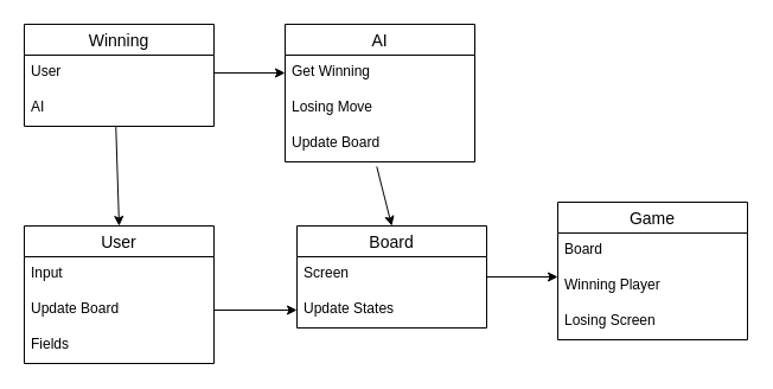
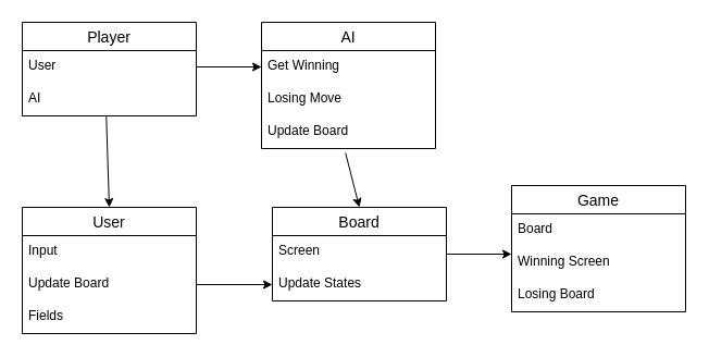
- <mxCell id="2" value="Winning" style="swimlane;fontStyle=0;childLayout=stackLayout;horizontal=1;startSize=26;horizontalStack=0;resizeParent=1;resizeParentMax=0;resizeLast=0;collapsible=1;marginBottom=0;align=center;fontSize=14;" vertex="1" parent="1"><mxGeometry x="20" y="20" width="160" height="86" as="geometry" /></mxCell>
+ <mxCell id="2" value="Player" style="swimlane;fontStyle=0;childLayout=stackLayout;horizontal=1;startSize=26;horizontalStack=0;resizeParent=1;resizeParentMax=0;resizeLast=0;collapsible=1;marginBottom=0;align=center;fontSize=14;" vertex="1" parent="1"><mxGeometry x="20" y="20" width="160" height="86" as="geometry" /></mxCell>
- <mxCell id="19" value="Winning Player" style="text;strokeColor=none;fillColor=none;spacingLeft=4;spacingRight=4;overflow=hidden;rotatable=0;points=[[0,0.5],[1,0.5]];portConstraint=eastwest;fontSize=12;" vertex="1" parent="17"><mxGeometry y="56" width="160" height="30" as="geometry" /></mxCell>
+ <mxCell id="19" value="Winning Screen" style="text;strokeColor=none;fillColor=none;spacingLeft=4;spacingRight=4;overflow=hidden;rotatable=0;points=[[0,0.5],[1,0.5]];portConstraint=eastwest;fontSize=12;" vertex="1" parent="17"><mxGeometry y="56" width="160" height="30" as="geometry" /></mxCell>
- <mxCell id="20" value="Losing Screen" style="text;strokeColor=none;fillColor=none;spacingLeft=4;spacingRight=4;overflow=hidden;rotatable=0;points=[[0,0.5],[1,0.5]];portConstraint=eastwest;fontSize=12;" vertex="1" parent="17"><mxGeometry y="86" width="160" height="30" as="geometry" /></mxCell>
+ <mxCell id="20" value="Losing Board" style="text;strokeColor=none;fillColor=none;spacingLeft=4;spacingRight=4;overflow=hidden;rotatable=0;points=[[0,0.5],[1,0.5]];portConstraint=eastwest;fontSize=12;" vertex="1" parent="17"><mxGeometry y="86" width="160" height="30" as="geometry" /></mxCell>
